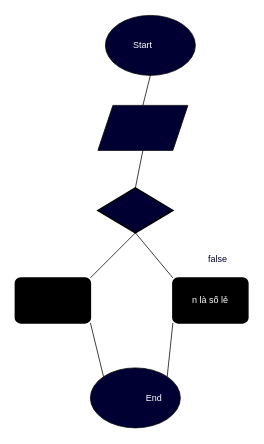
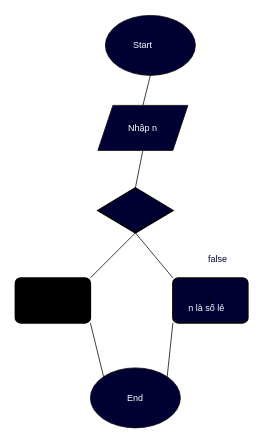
+ <mxCell id="7" value="Nhập n" style="text;strokeColor=none;align=center;fillColor=none;html=1;verticalAlign=middle;whiteSpace=wrap;rounded=0;fontColor=#FFFFFF;" vertex="1" parent="1"><mxGeometry x="160" y="155" width="60" height="30" as="geometry" /></mxCell>
- <mxCell id="11" value="n là số lẻ" style="text;strokeColor=none;align=center;fillColor=none;html=1;verticalAlign=middle;whiteSpace=wrap;rounded=0;fontColor=#FFFFFF;" vertex="1" parent="1"><mxGeometry x="245" y="385" width="70" height="30" as="geometry" /></mxCell>
+ <mxCell id="11" value="n là số lẻ" style="text;strokeColor=none;align=center;fillColor=none;html=1;verticalAlign=middle;whiteSpace=wrap;rounded=0;fontColor=#FFFFFF;" vertex="1" parent="1"><mxGeometry x="240" y="395" width="70" height="30" as="geometry" /></mxCell>
- <mxCell id="10" value="a" style="rounded=1;whiteSpace=wrap;html=1;absoluteArcSize=1;arcSize=14;strokeWidth=2;fillColor=#000000;" vertex="1" parent="1"><mxGeometry x="230" y="370" width="100" height="60" as="geometry" /></mxCell>
+ <mxCell id="10" value="a" style="rounded=1;whiteSpace=wrap;html=1;absoluteArcSize=1;arcSize=14;strokeWidth=2;fillColor=#000033;" vertex="1" parent="1"><mxGeometry x="230" y="370" width="100" height="60" as="geometry" /></mxCell>
- <mxCell id="5" value="End" style="text;strokeColor=none;align=center;fillColor=none;html=1;verticalAlign=middle;whiteSpace=wrap;rounded=0;fontColor=#FFFFFF;" vertex="1" parent="1"><mxGeometry x="175" y="515" width="60" height="30" as="geometry" /></mxCell>
+ <mxCell id="5" value="End" style="text;strokeColor=none;align=center;fillColor=none;html=1;verticalAlign=middle;whiteSpace=wrap;rounded=0;fontColor=#FFFFFF;" vertex="1" parent="1"><mxGeometry x="150" y="515" width="60" height="30" as="geometry" /></mxCell>
